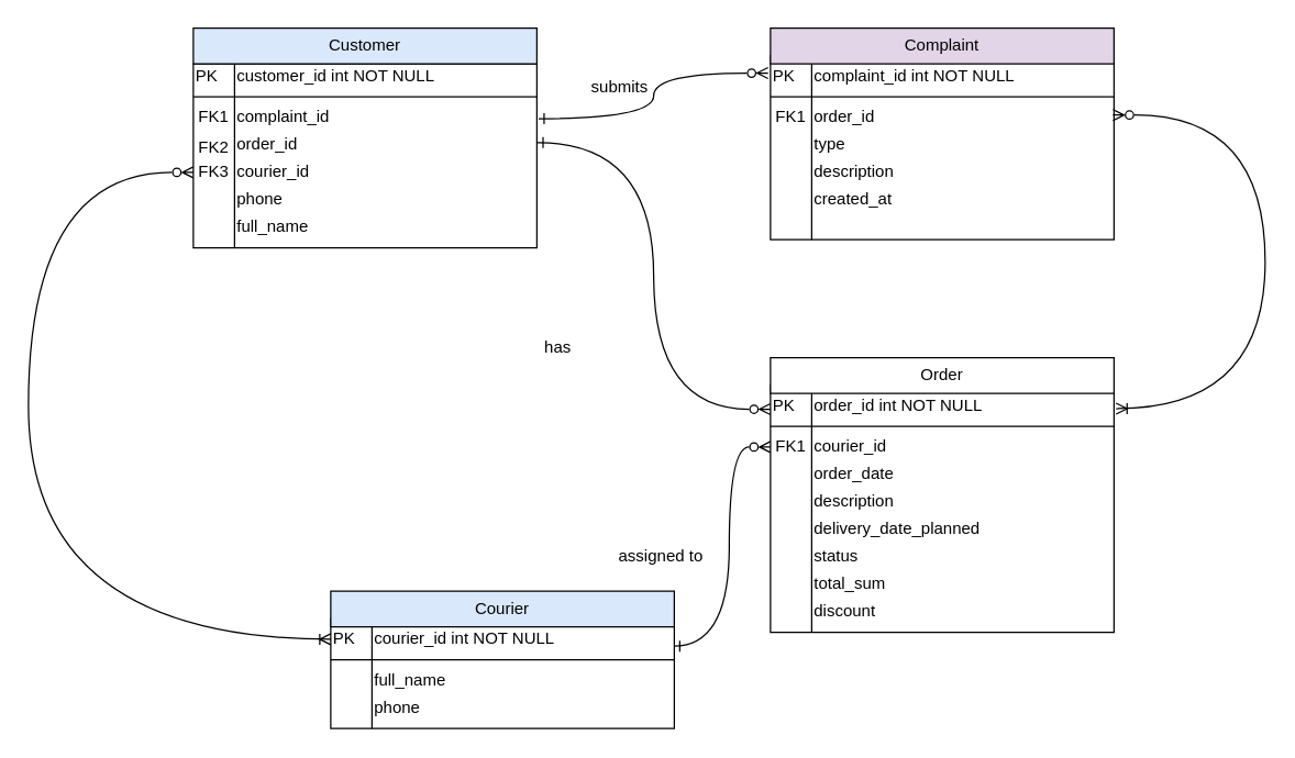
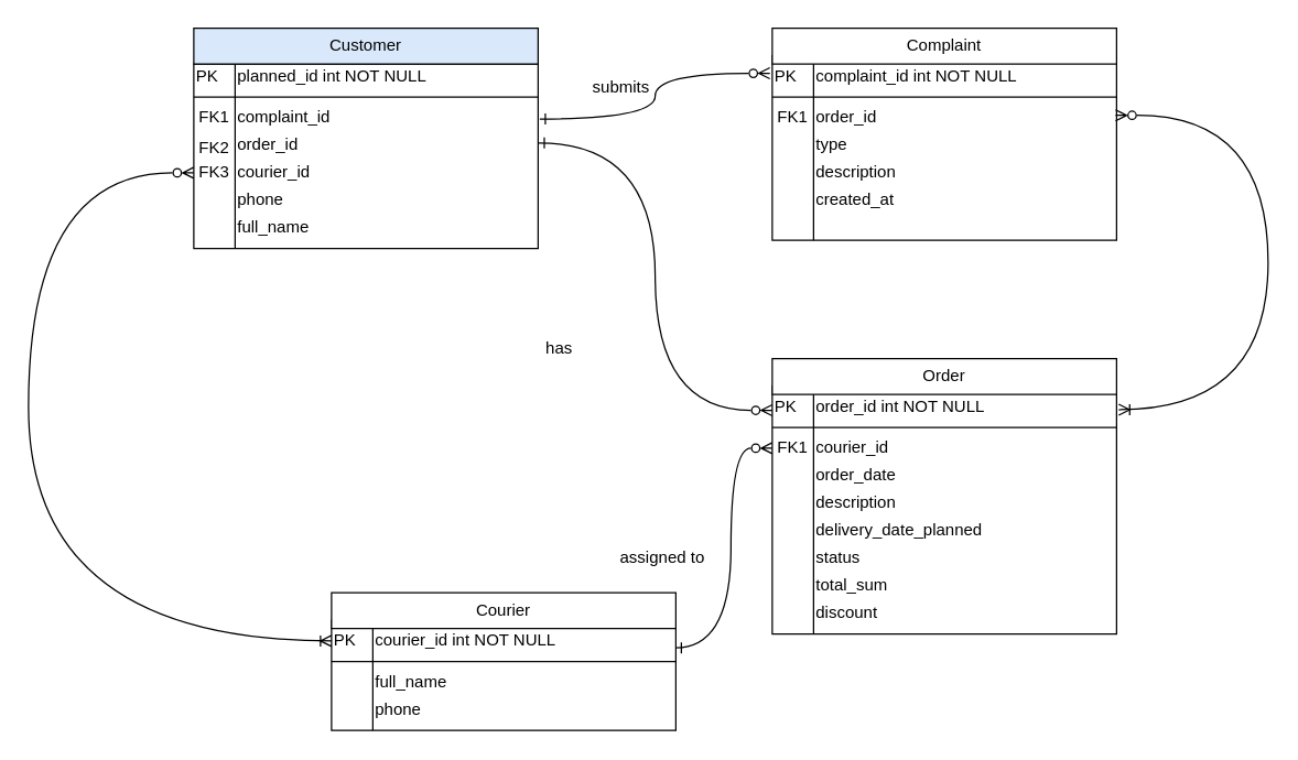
- <mxCell id="6" value="Complaint" style="rounded=0;whiteSpace=wrap;html=1;fillColor=#e1d5e7;" vertex="1" parent="1"><mxGeometry x="560" y="20" width="250" height="26" as="geometry" /></mxCell>
+ <mxCell id="6" value="Complaint" style="rounded=0;whiteSpace=wrap;html=1;" vertex="1" parent="1"><mxGeometry x="560" y="20" width="250" height="26" as="geometry" /></mxCell>
- <mxCell id="8" value="customer_id int NOT NULL" style="text;html=1;align=left;verticalAlign=middle;whiteSpace=wrap;rounded=0;" vertex="1" parent="1"><mxGeometry x="170" y="40" width="220" height="30" as="geometry" /></mxCell>
+ <mxCell id="8" value="planned_id int NOT NULL" style="text;html=1;align=left;verticalAlign=middle;whiteSpace=wrap;rounded=0;" vertex="1" parent="1"><mxGeometry x="170" y="40" width="220" height="30" as="geometry" /></mxCell>
- <mxCell id="42" value="Courier" style="rounded=0;whiteSpace=wrap;html=1;fillColor=#dae8fc;" vertex="1" parent="1"><mxGeometry x="240" y="430" width="250" height="26" as="geometry" /></mxCell>
+ <mxCell id="42" value="Courier" style="rounded=0;whiteSpace=wrap;html=1;" vertex="1" parent="1"><mxGeometry x="240" y="430" width="250" height="26" as="geometry" /></mxCell>
